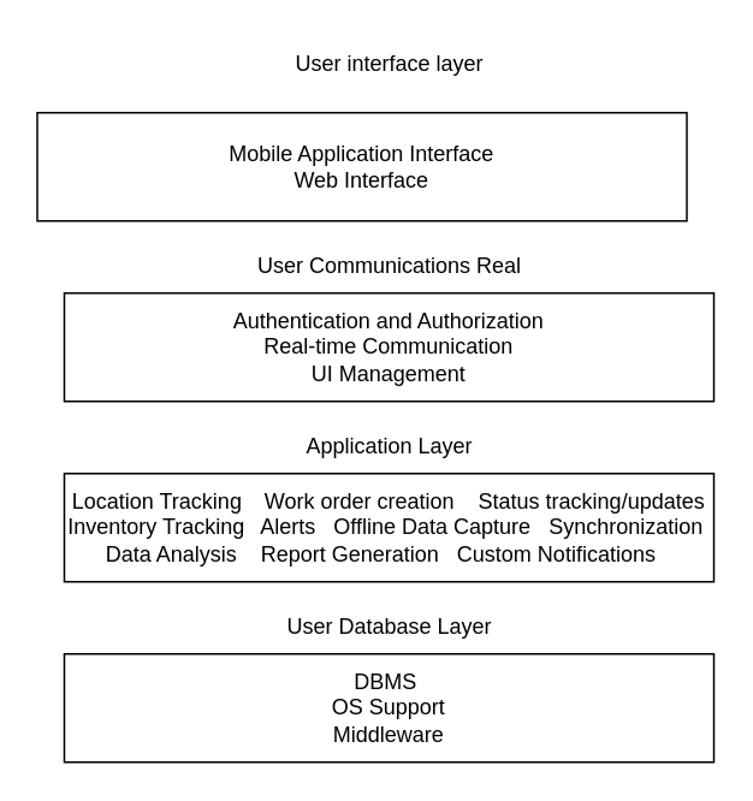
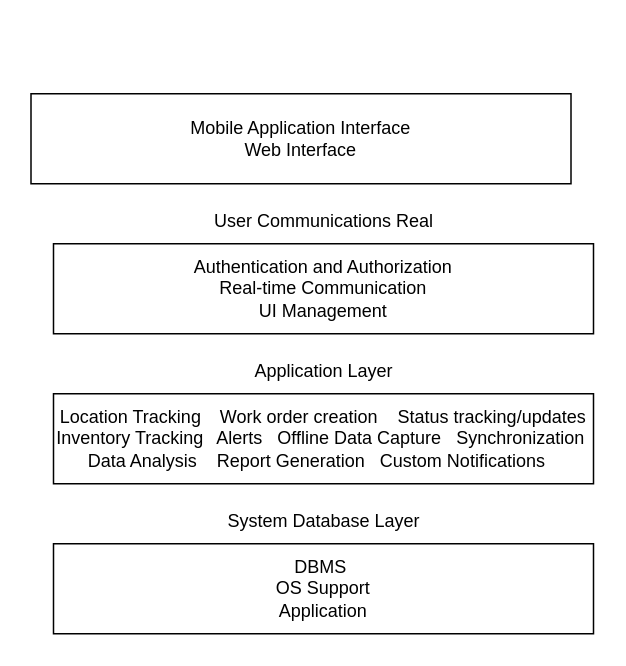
- <mxCell id="6" value="User interface layer" style="text;html=1;align=center;verticalAlign=middle;resizable=0;points=[];autosize=1;strokeColor=none;fillColor=none;" vertex="1" parent="1"><mxGeometry x="150" y="20" width="130" height="30" as="geometry" /></mxCell>
- <mxCell id="9" value="User Database Layer" style="text;html=1;align=center;verticalAlign=middle;resizable=0;points=[];autosize=1;strokeColor=none;fillColor=none;" vertex="1" parent="1"><mxGeometry x="140" y="332" width="150" height="30" as="geometry" /></mxCell>
+ <mxCell id="9" value="System Database Layer" style="text;html=1;align=center;verticalAlign=middle;resizable=0;points=[];autosize=1;strokeColor=none;fillColor=none;" vertex="1" parent="1"><mxGeometry x="140" y="332" width="150" height="30" as="geometry" /></mxCell>
- <mxCell id="5" value="DBMS&amp;nbsp;&lt;br&gt;OS Support&lt;br&gt;Middleware" style="rounded=0;whiteSpace=wrap;html=1;" vertex="1" parent="1"><mxGeometry x="35" y="362" width="360" height="60" as="geometry" /></mxCell>
+ <mxCell id="5" value="DBMS&amp;nbsp;&lt;br&gt;OS Support&lt;br&gt;Application" style="rounded=0;whiteSpace=wrap;html=1;" vertex="1" parent="1"><mxGeometry x="35" y="362" width="360" height="60" as="geometry" /></mxCell>
